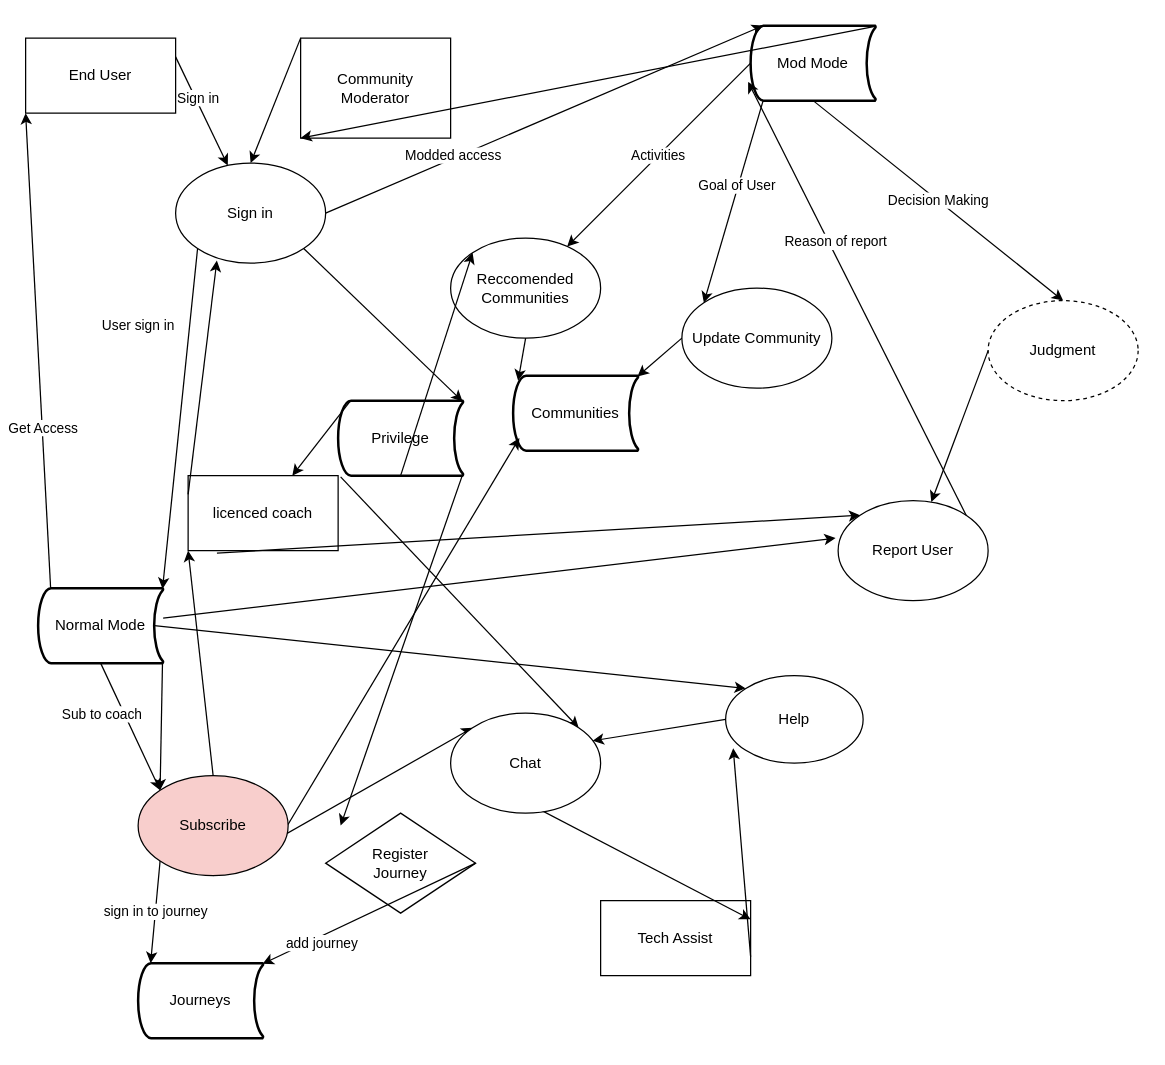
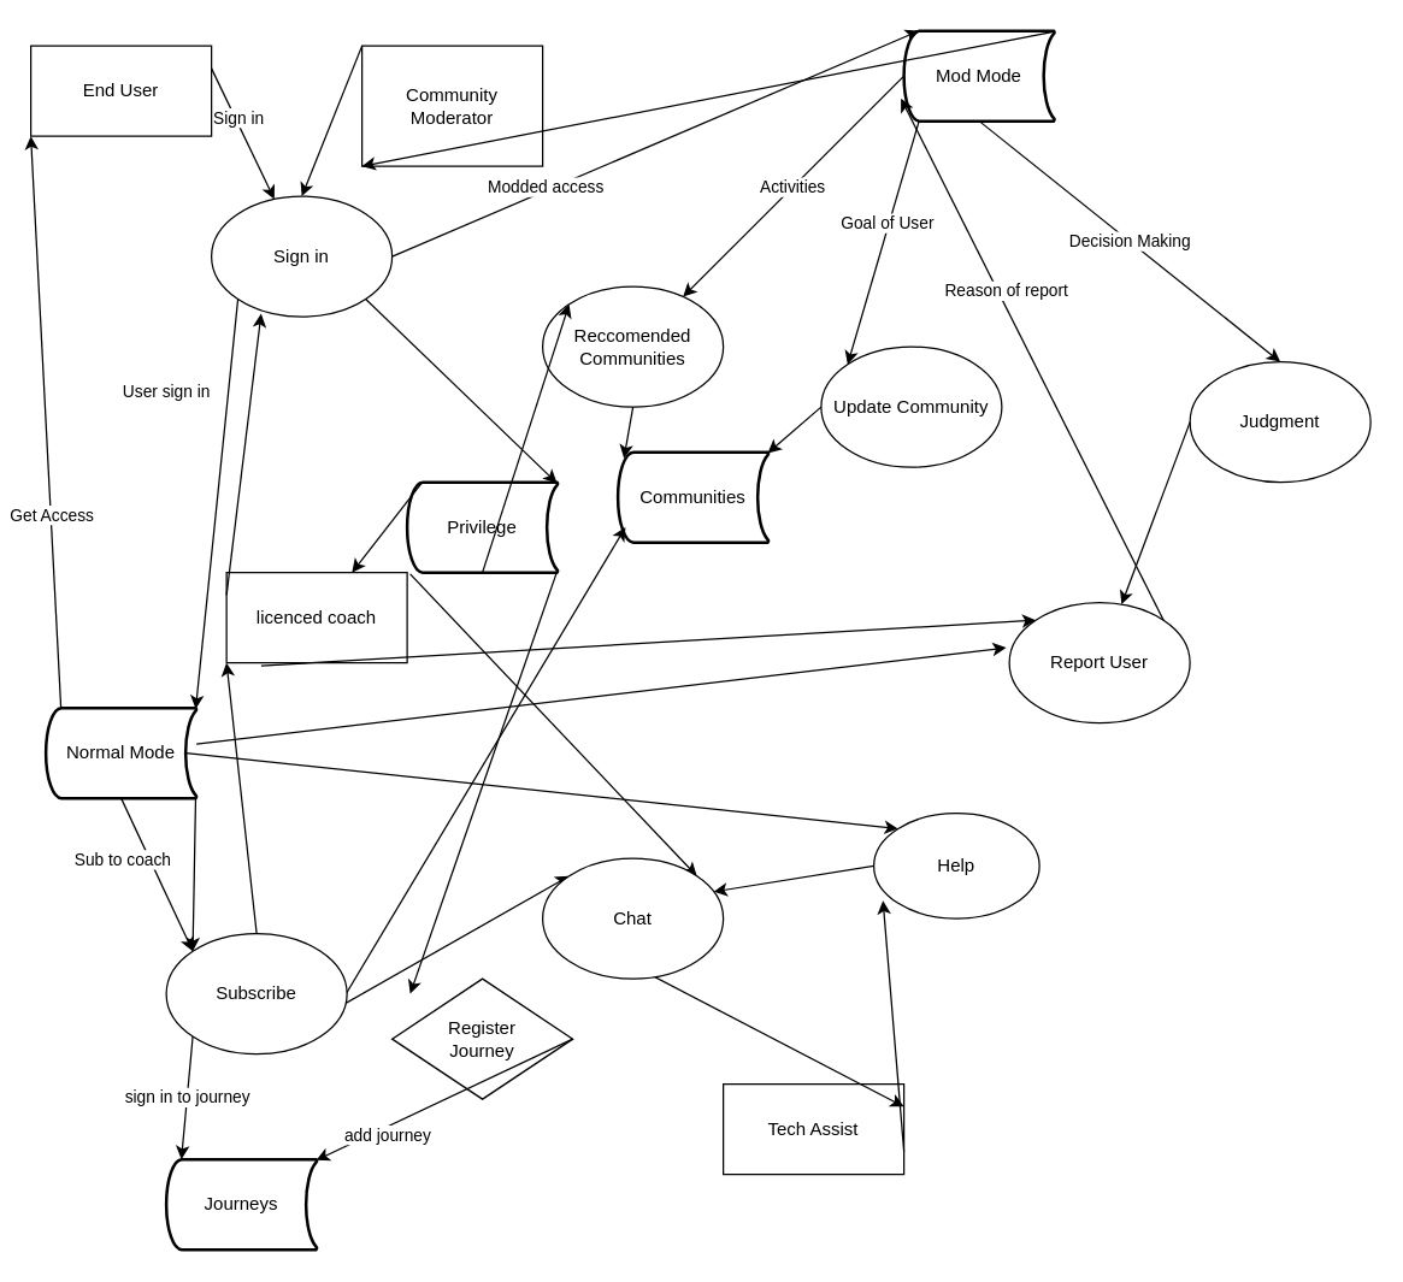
- <mxCell id="17" value="Judgment&lt;br&gt;" style="ellipse;whiteSpace=wrap;html=1;dashed=1;" parent="1" vertex="1"><mxGeometry x="790" y="240" width="120" height="80" as="geometry" /></mxCell>
+ <mxCell id="17" value="Judgment&lt;br&gt;" style="ellipse;whiteSpace=wrap;html=1;" parent="1" vertex="1"><mxGeometry x="790" y="240" width="120" height="80" as="geometry" /></mxCell>
- <mxCell id="55" value="Subscribe" style="ellipse;whiteSpace=wrap;html=1;fillColor=#f8cecc;" parent="1" vertex="1"><mxGeometry x="110" y="620" width="120" height="80" as="geometry" /></mxCell>
+ <mxCell id="55" value="Subscribe" style="ellipse;whiteSpace=wrap;html=1;" parent="1" vertex="1"><mxGeometry x="110" y="620" width="120" height="80" as="geometry" /></mxCell>
